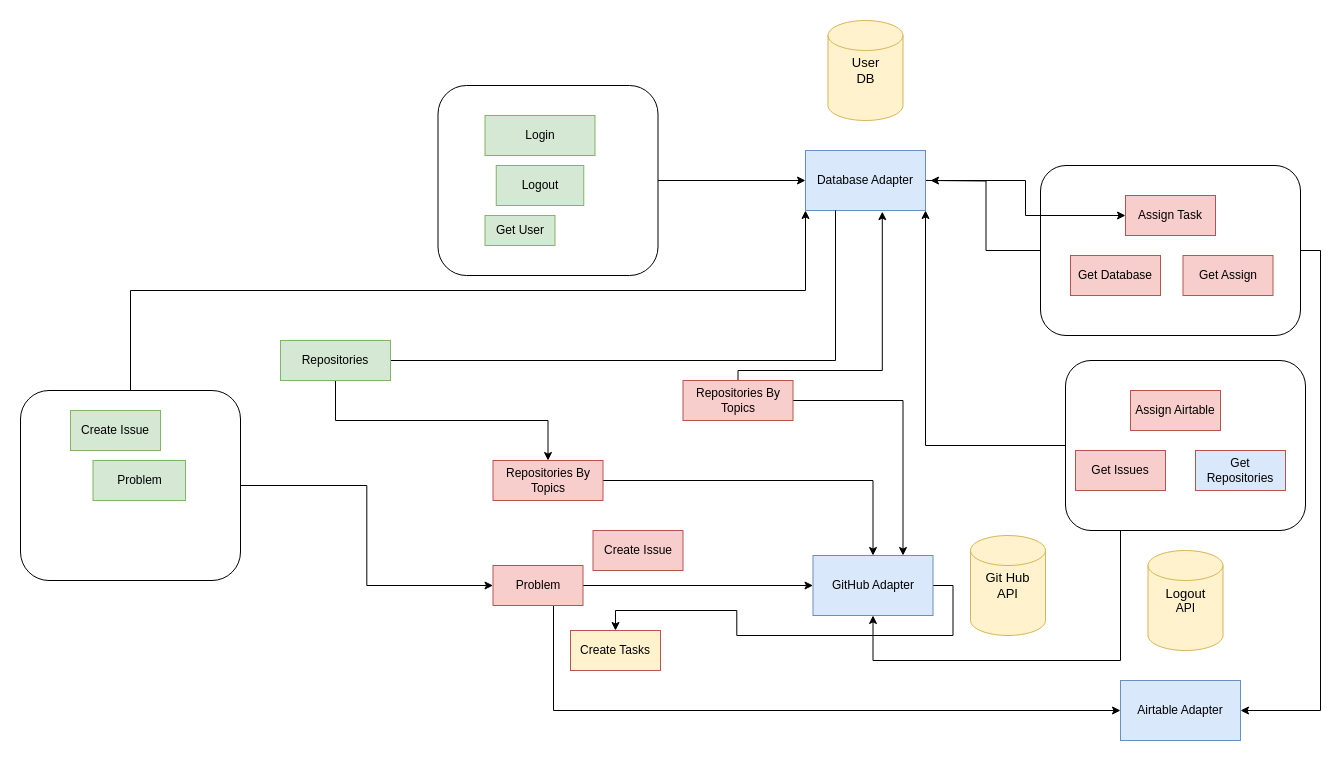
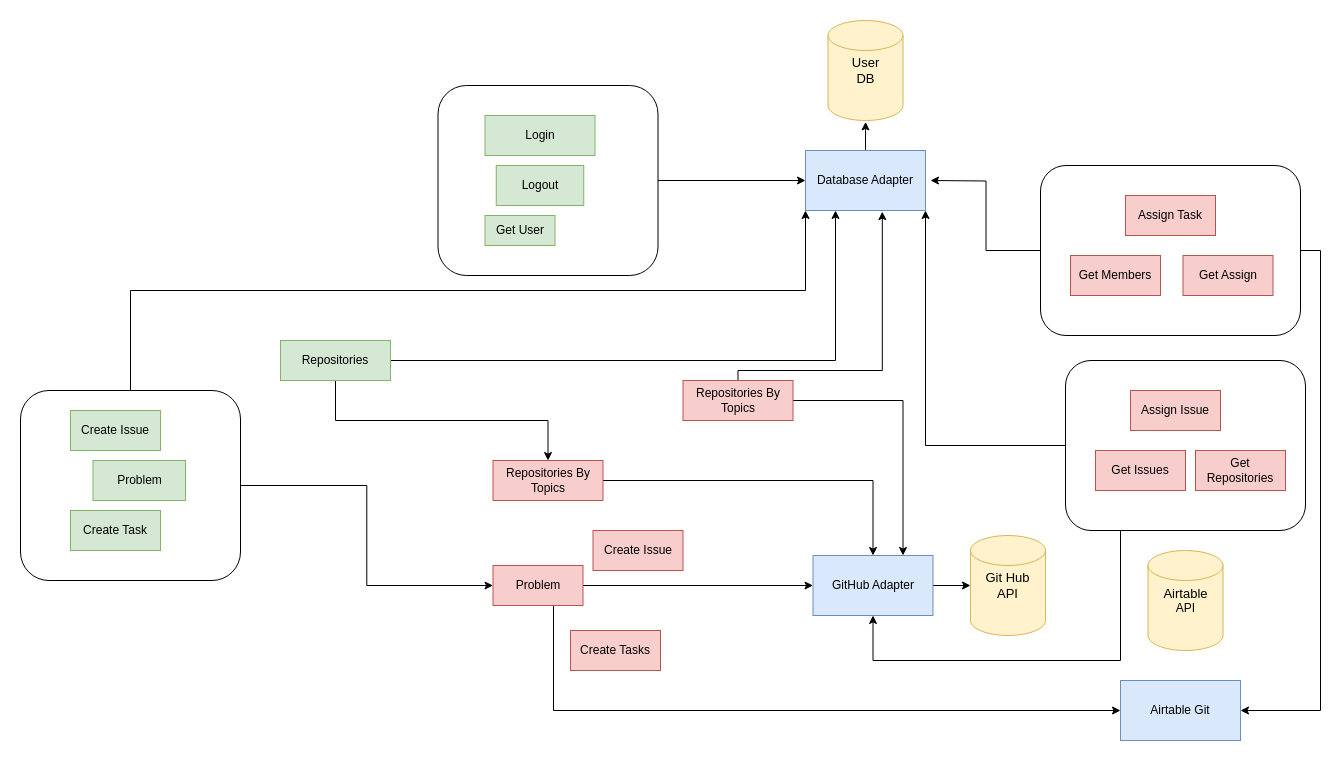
- <mxCell id="11" style="edgeStyle=orthogonalEdgeStyle;rounded=0;orthogonalLoop=1;jettySize=auto;html=1;" edge="1" parent="1" source="12" target="41"><mxGeometry relative="1" as="geometry" /></mxCell>
+ <mxCell id="11" style="edgeStyle=orthogonalEdgeStyle;rounded=0;orthogonalLoop=1;jettySize=auto;html=1;entryX=0.501;entryY=1.014;entryDx=0;entryDy=0;entryPerimeter=0;" edge="1" parent="1" source="12" target="13"><mxGeometry relative="1" as="geometry" /></mxCell>
- <mxCell id="25" style="edgeStyle=orthogonalEdgeStyle;rounded=0;orthogonalLoop=1;jettySize=auto;html=1;entryX=0.25;entryY=1;entryDx=0;entryDy=0;endArrow=none;" edge="1" parent="1" source="26" target="12"><mxGeometry relative="1" as="geometry" /></mxCell>
+ <mxCell id="25" style="edgeStyle=orthogonalEdgeStyle;rounded=0;orthogonalLoop=1;jettySize=auto;html=1;entryX=0.25;entryY=1;entryDx=0;entryDy=0;" edge="1" parent="1" source="26" target="12"><mxGeometry relative="1" as="geometry" /></mxCell>
- <mxCell id="39" value="Get Database" style="rounded=0;whiteSpace=wrap;html=1;fillColor=#f8cecc;strokeColor=#b85450;" vertex="1" parent="1"><mxGeometry x="1070" y="255" width="90" height="40" as="geometry" /></mxCell>
+ <mxCell id="39" value="Get Members" style="rounded=0;whiteSpace=wrap;html=1;fillColor=#f8cecc;strokeColor=#b85450;" vertex="1" parent="1"><mxGeometry x="1070" y="255" width="90" height="40" as="geometry" /></mxCell>
- <mxCell id="43" value="Assign Airtable" style="rounded=0;whiteSpace=wrap;html=1;fillColor=#f8cecc;strokeColor=#b85450;" vertex="1" parent="1"><mxGeometry x="1130" y="390" width="90" height="40" as="geometry" /></mxCell>
+ <mxCell id="43" value="Assign Issue" style="rounded=0;whiteSpace=wrap;html=1;fillColor=#f8cecc;strokeColor=#b85450;" vertex="1" parent="1"><mxGeometry x="1130" y="390" width="90" height="40" as="geometry" /></mxCell>
- <mxCell id="42" value="Get Issues" style="rounded=0;whiteSpace=wrap;html=1;fillColor=#f8cecc;strokeColor=#b85450;" vertex="1" parent="1"><mxGeometry x="1075" y="450" width="90" height="40" as="geometry" /></mxCell>
+ <mxCell id="42" value="Get Issues" style="rounded=0;whiteSpace=wrap;html=1;fillColor=#f8cecc;strokeColor=#b85450;" vertex="1" parent="1"><mxGeometry x="1095" y="450" width="90" height="40" as="geometry" /></mxCell>
- <mxCell id="44" value="Get Repositories" style="rounded=0;whiteSpace=wrap;html=1;fillColor=#dae8fc;strokeColor=#b85450;" vertex="1" parent="1"><mxGeometry x="1195" y="450" width="90" height="40" as="geometry" /></mxCell>
+ <mxCell id="44" value="Get Repositories" style="rounded=0;whiteSpace=wrap;html=1;fillColor=#f8cecc;strokeColor=#b85450;" vertex="1" parent="1"><mxGeometry x="1195" y="450" width="90" height="40" as="geometry" /></mxCell>
+ <mxCell id="20" value="Create Task" style="rounded=0;whiteSpace=wrap;html=1;fillColor=#d5e8d4;strokeColor=#82b366;" vertex="1" parent="1"><mxGeometry x="70" y="510" width="90" height="40" as="geometry" /></mxCell>
- <mxCell id="45" value="&lt;span style=&quot;font-size: 13px&quot;&gt;Logout&lt;br&gt;&lt;/span&gt;API" style="shape=cylinder2;whiteSpace=wrap;html=1;boundedLbl=1;backgroundOutline=1;size=15;aspect=fixed;spacing=2;labelPosition=center;verticalLabelPosition=middle;align=center;verticalAlign=middle;horizontal=1;fillColor=#fff2cc;strokeColor=#d6b656;" vertex="1" parent="1"><mxGeometry x="1147.5" y="550" width="75" height="100" as="geometry" /></mxCell>
+ <mxCell id="45" value="&lt;span style=&quot;font-size: 13px&quot;&gt;Airtable&lt;br&gt;&lt;/span&gt;API" style="shape=cylinder2;whiteSpace=wrap;html=1;boundedLbl=1;backgroundOutline=1;size=15;aspect=fixed;spacing=2;labelPosition=center;verticalLabelPosition=middle;align=center;verticalAlign=middle;horizontal=1;fillColor=#fff2cc;strokeColor=#d6b656;" vertex="1" parent="1"><mxGeometry x="1147.5" y="550" width="75" height="100" as="geometry" /></mxCell>
- <mxCell id="15" style="edgeStyle=orthogonalEdgeStyle;rounded=0;orthogonalLoop=1;jettySize=auto;html=1;exitX=1;exitY=0.5;exitDx=0;exitDy=0;" edge="1" parent="1" source="16" target="37"><mxGeometry relative="1" as="geometry" /></mxCell>
+ <mxCell id="15" style="edgeStyle=orthogonalEdgeStyle;rounded=0;orthogonalLoop=1;jettySize=auto;html=1;exitX=1;exitY=0.5;exitDx=0;exitDy=0;" edge="1" parent="1" source="16" target="17"><mxGeometry relative="1" as="geometry" /></mxCell>
- <mxCell id="37" value="Create Tasks" style="rounded=0;whiteSpace=wrap;html=1;fillColor=#fff2cc;strokeColor=#b85450;" vertex="1" parent="1"><mxGeometry x="570" y="630" width="90" height="40" as="geometry" /></mxCell>
+ <mxCell id="37" value="Create Tasks" style="rounded=0;whiteSpace=wrap;html=1;fillColor=#f8cecc;strokeColor=#b85450;" vertex="1" parent="1"><mxGeometry x="570" y="630" width="90" height="40" as="geometry" /></mxCell>
- <mxCell id="14" value="Airtable Adapter" style="rounded=0;whiteSpace=wrap;html=1;fillColor=#dae8fc;strokeColor=#6c8ebf;" vertex="1" parent="1"><mxGeometry x="1120" y="680" width="120" height="60" as="geometry" /></mxCell>
+ <mxCell id="14" value="Airtable Git" style="rounded=0;whiteSpace=wrap;html=1;fillColor=#dae8fc;strokeColor=#6c8ebf;" vertex="1" parent="1"><mxGeometry x="1120" y="680" width="120" height="60" as="geometry" /></mxCell>
